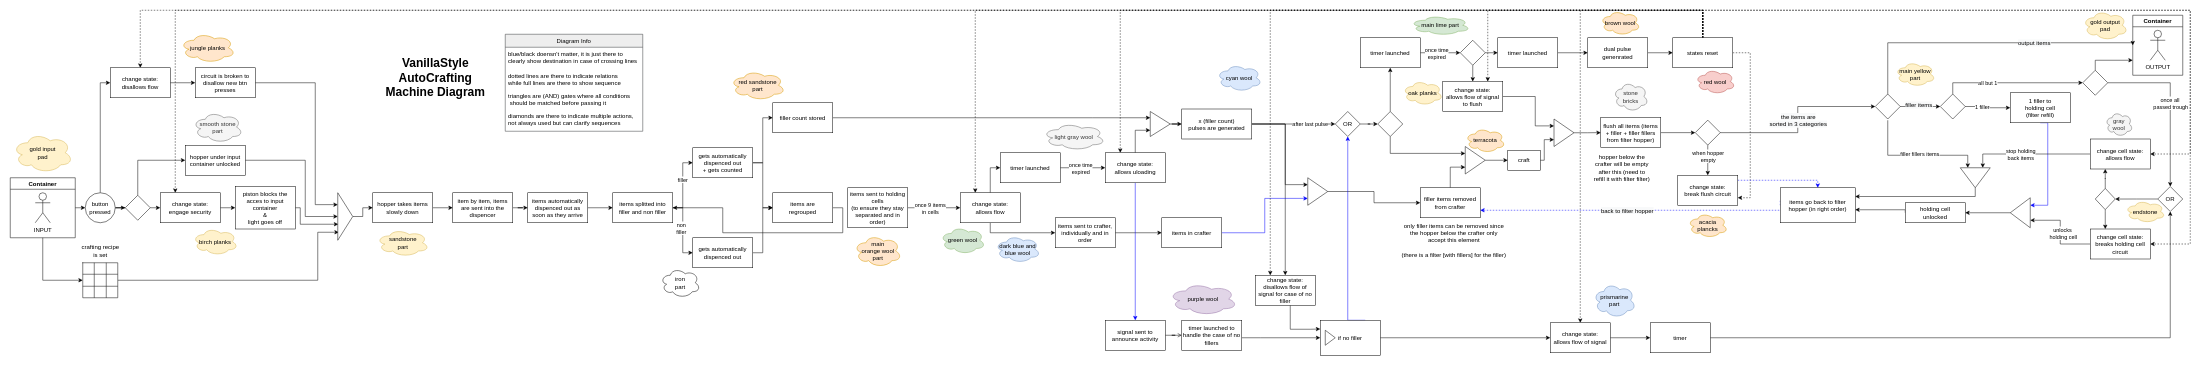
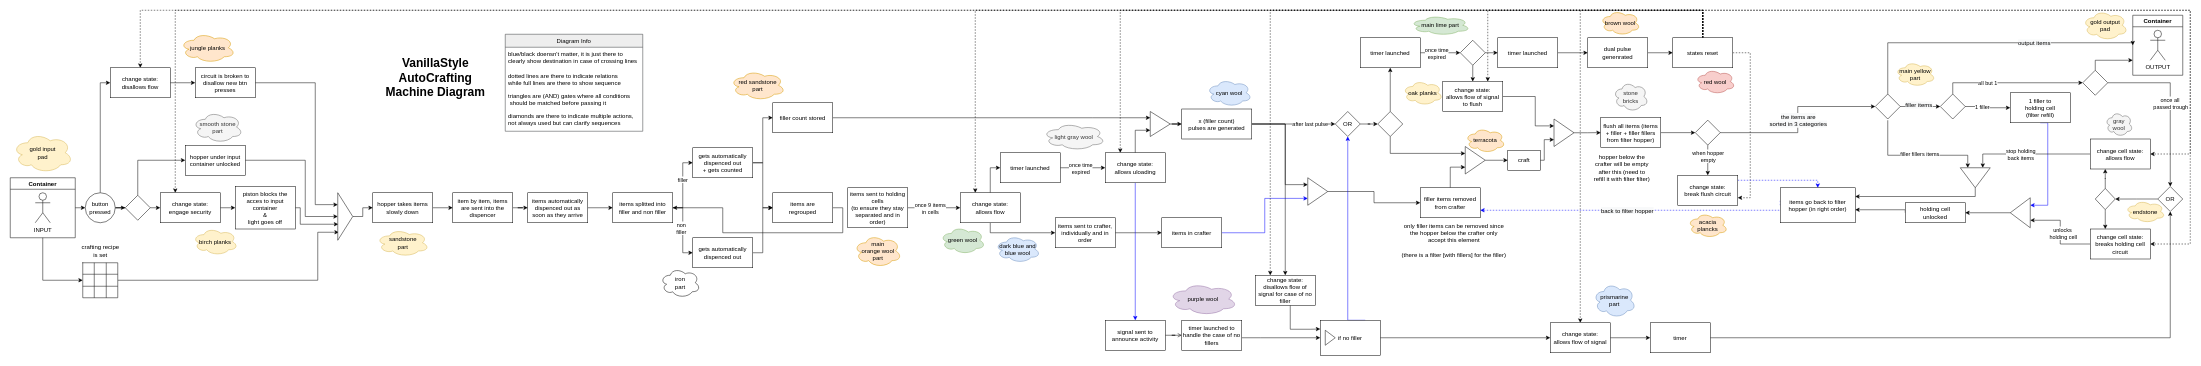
- <mxCell id="202" value="cyan wool" style="ellipse;shape=cloud;whiteSpace=wrap;html=1;fillColor=#dae8fc;strokeColor=#6c8ebf;" parent="1" vertex="1"><mxGeometry x="2433" y="127.5" width="90" height="55" as="geometry" /></mxCell>
+ <mxCell id="202" value="cyan wool" style="ellipse;shape=cloud;whiteSpace=wrap;html=1;fillColor=#dae8fc;strokeColor=#6c8ebf;" parent="1" vertex="1"><mxGeometry x="2413" y="157.5" width="90" height="55" as="geometry" /></mxCell>
